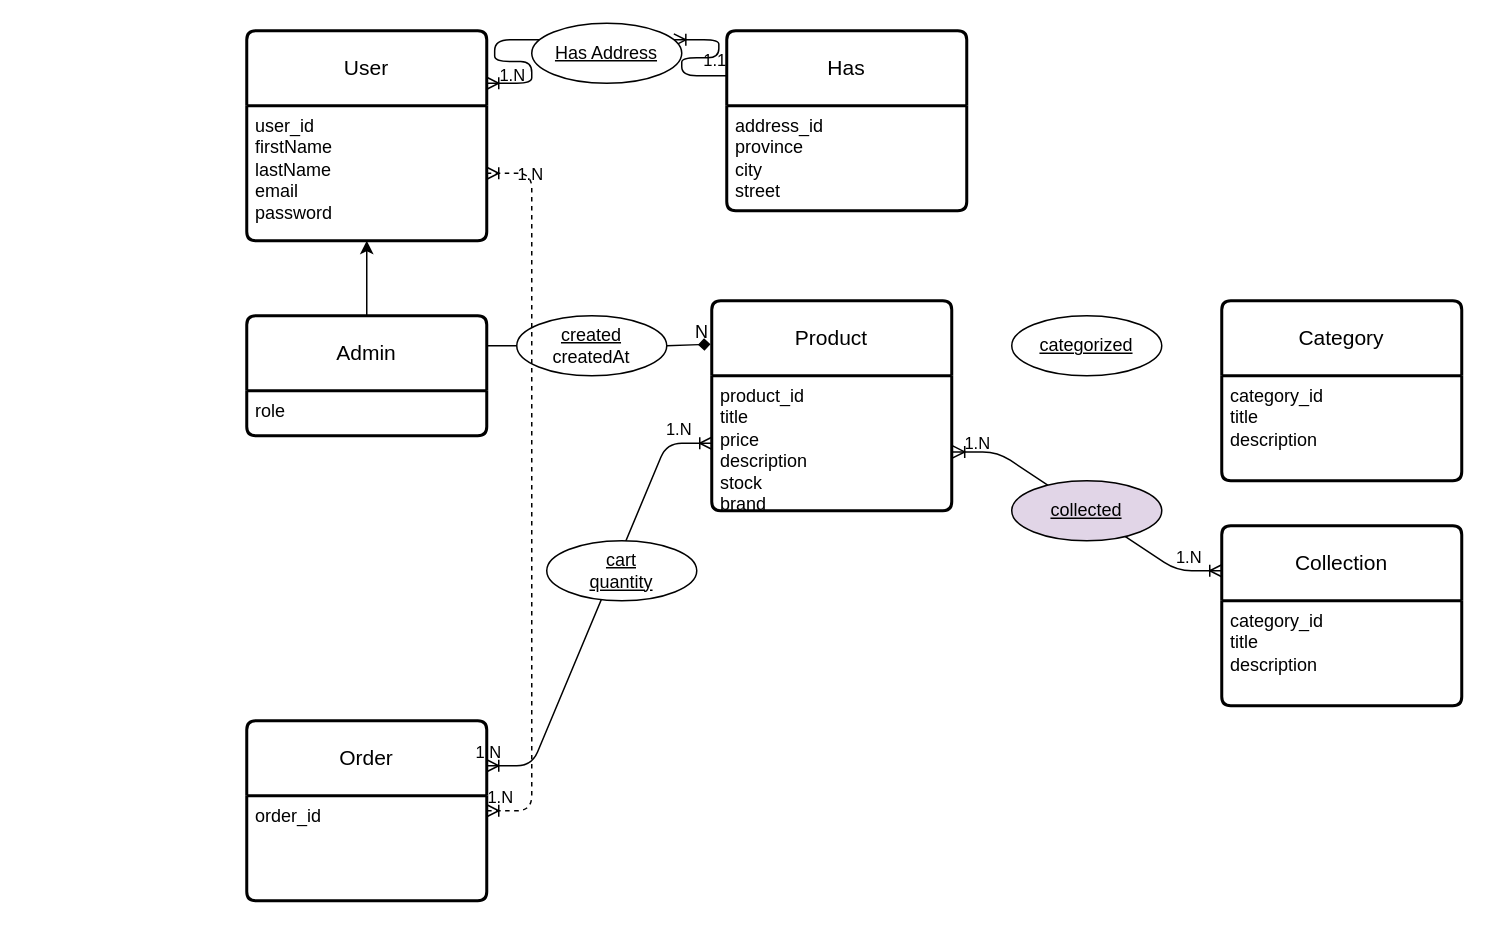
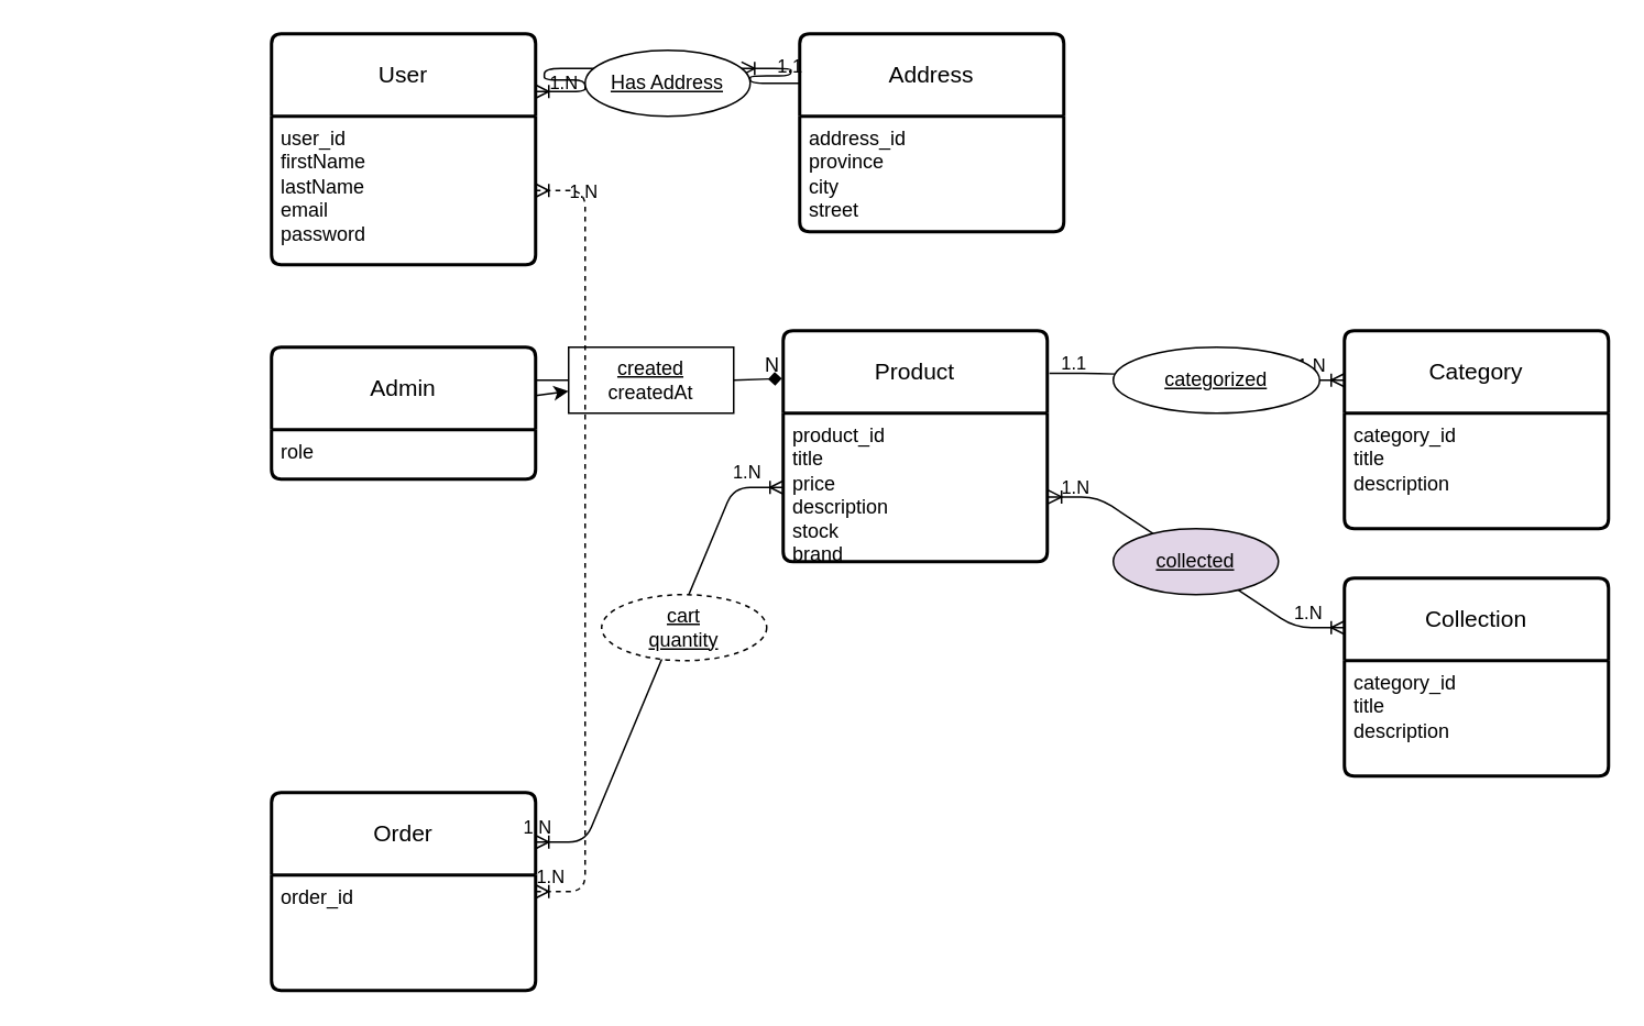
- <mxCell id="39" value="&lt;u&gt;Has Address&lt;/u&gt;" style="ellipse;whiteSpace=wrap;html=1;align=center;fontStyle=0;" vertex="1" parent="1"><mxGeometry x="354" y="15" width="100" height="40" as="geometry" /></mxCell>
+ <mxCell id="39" value="&lt;u&gt;Has Address&lt;/u&gt;" style="ellipse;whiteSpace=wrap;html=1;align=center;fontStyle=0;" vertex="1" parent="1"><mxGeometry x="354" y="30" width="100" height="40" as="geometry" /></mxCell>
- <mxCell id="4" value="Has" style="swimlane;childLayout=stackLayout;horizontal=1;startSize=50;horizontalStack=0;rounded=1;fontSize=14;fontStyle=0;strokeWidth=2;resizeParent=0;resizeLast=1;shadow=0;dashed=0;align=center;arcSize=4;whiteSpace=wrap;html=1;" parent="1" vertex="1"><mxGeometry x="484" y="20" width="160" height="120" as="geometry" /></mxCell>
+ <mxCell id="4" value="Address" style="swimlane;childLayout=stackLayout;horizontal=1;startSize=50;horizontalStack=0;rounded=1;fontSize=14;fontStyle=0;strokeWidth=2;resizeParent=0;resizeLast=1;shadow=0;dashed=0;align=center;arcSize=4;whiteSpace=wrap;html=1;" parent="1" vertex="1"><mxGeometry x="484" y="20" width="160" height="120" as="geometry" /></mxCell>
- <mxCell id="10" style="edgeStyle=none;html=1;" parent="1" source="11" target="3" edge="1"><mxGeometry relative="1" as="geometry" /></mxCell>
+ <mxCell id="10" style="edgeStyle=none;html=1;" parent="1" source="11" target="17" edge="1"><mxGeometry relative="1" as="geometry" /></mxCell>
+ <mxCell id="18" value="" style="edgeStyle=entityRelationEdgeStyle;fontSize=12;html=1;endArrow=ERoneToMany;entryX=0;entryY=0.25;entryDx=0;entryDy=0;exitX=1.008;exitY=0.185;exitDx=0;exitDy=0;exitPerimeter=0;" parent="1" source="8" target="15" edge="1"><mxGeometry width="100" height="100" relative="1" as="geometry"><mxPoint x="494" y="60" as="sourcePoint" /><mxPoint x="334" y="65" as="targetPoint" /></mxGeometry></mxCell>
+ <mxCell id="19" value="1.N" style="edgeLabel;html=1;align=center;verticalAlign=middle;resizable=0;points=[];labelBackgroundColor=none;" parent="18" vertex="1" connectable="0"><mxGeometry x="0.913" relative="1" as="geometry"><mxPoint x="-13" y="-10" as="offset" /></mxGeometry></mxCell>
+ <mxCell id="20" value="1.1" style="edgeLabel;html=1;align=center;verticalAlign=middle;resizable=0;points=[];labelBackgroundColor=none;" parent="18" vertex="1" connectable="0"><mxGeometry x="-0.843" y="-2" relative="1" as="geometry"><mxPoint y="-8" as="offset" /></mxGeometry></mxCell>
- <mxCell id="17" value="&lt;u&gt;created&lt;/u&gt;&lt;br&gt;createdAt" style="ellipse;whiteSpace=wrap;html=1;align=center;fontStyle=0;" parent="1" vertex="1"><mxGeometry x="344" y="210" width="100" height="40" as="geometry" /></mxCell>
+ <mxCell id="17" value="&lt;u&gt;created&lt;/u&gt;&lt;br&gt;createdAt" style="whiteSpace=wrap;html=1;align=center;fontStyle=0;rounded=0;" parent="1" vertex="1"><mxGeometry x="344" y="210" width="100" height="40" as="geometry" /></mxCell>
- <mxCell id="21" value="&lt;u&gt;categorized&lt;/u&gt;" style="ellipse;whiteSpace=wrap;html=1;align=center;fontStyle=0;" parent="1" vertex="1"><mxGeometry x="674" y="210" width="100" height="40" as="geometry" /></mxCell>
+ <mxCell id="21" value="&lt;u&gt;categorized&lt;/u&gt;" style="ellipse;whiteSpace=wrap;html=1;align=center;fontStyle=0;" parent="1" vertex="1"><mxGeometry x="674" y="210" width="125" height="40" as="geometry" /></mxCell>
- <mxCell id="33" value="&lt;u&gt;cart&lt;/u&gt;&lt;div&gt;&lt;u&gt;quantity&lt;/u&gt;&lt;/div&gt;" style="ellipse;whiteSpace=wrap;html=1;align=center;fontStyle=0;" parent="1" vertex="1"><mxGeometry x="364" y="360" width="100" height="40" as="geometry" /></mxCell>
+ <mxCell id="33" value="&lt;u&gt;cart&lt;/u&gt;&lt;div&gt;&lt;u&gt;quantity&lt;/u&gt;&lt;/div&gt;" style="ellipse;whiteSpace=wrap;html=1;align=center;fontStyle=0;dashed=1;" parent="1" vertex="1"><mxGeometry x="364" y="360" width="100" height="40" as="geometry" /></mxCell>
